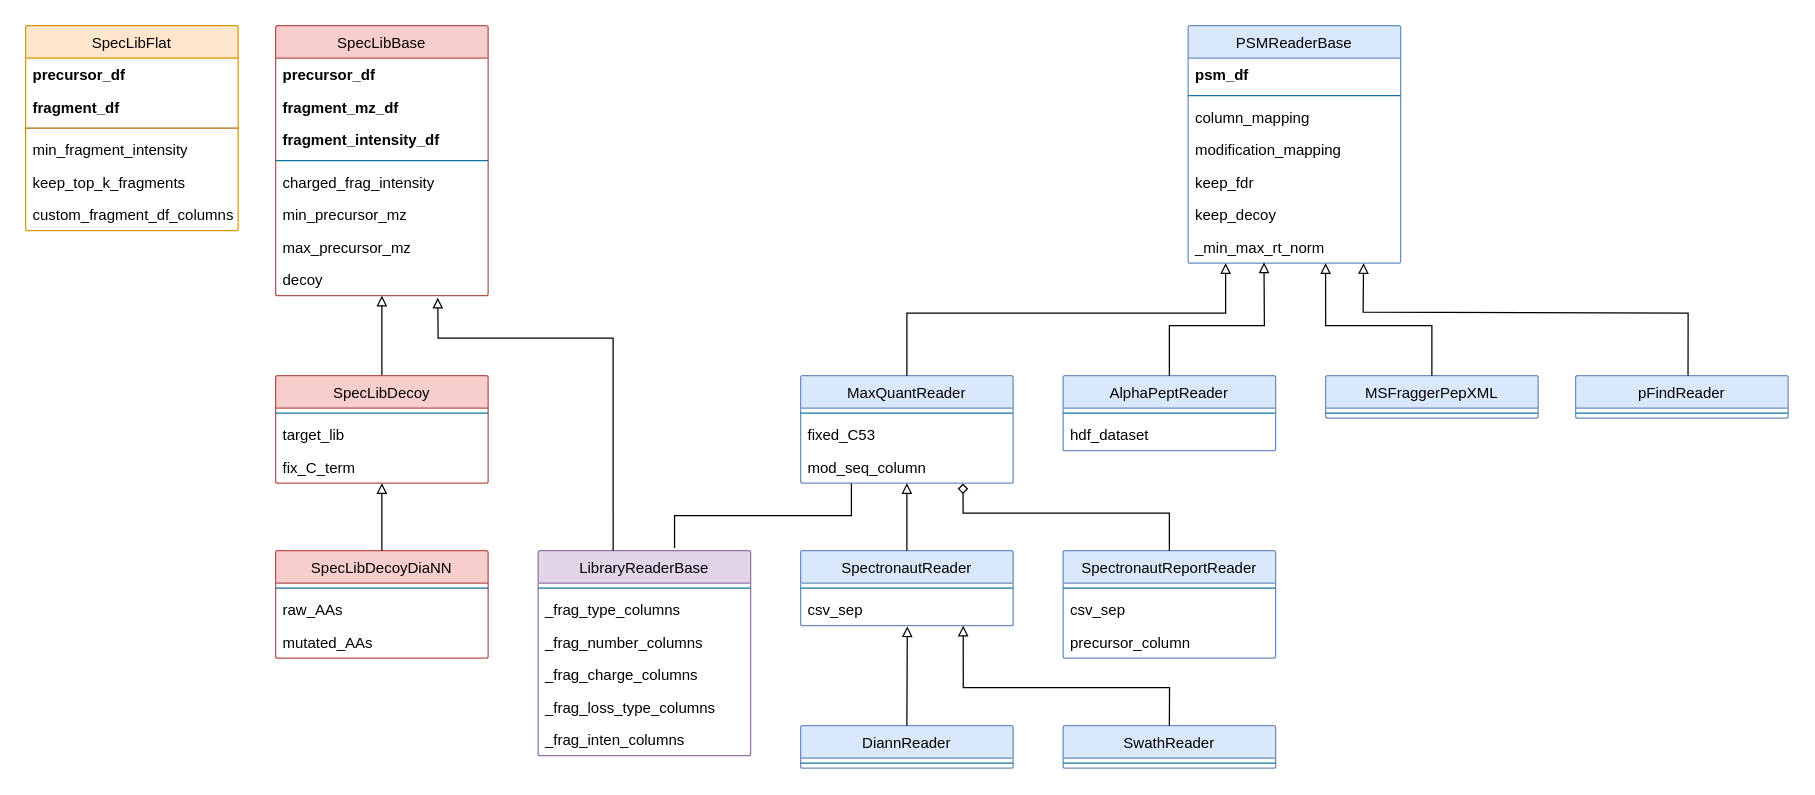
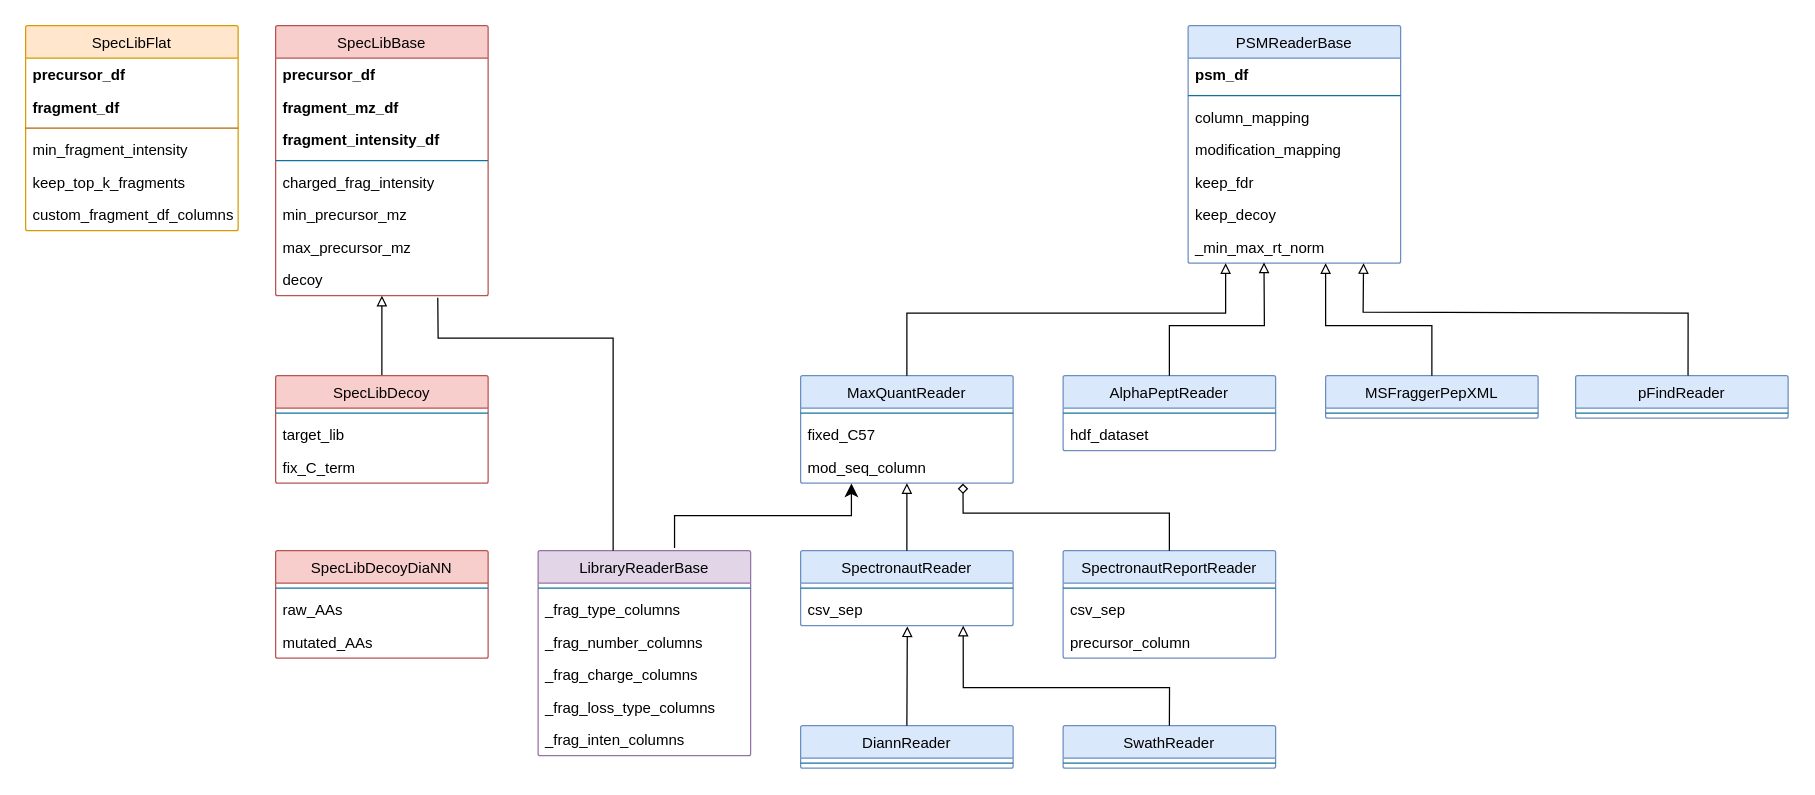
- <mxCell id="73" value="" style="endArrow=block;html=1;rounded=0;endFill=0;entryX=0.763;entryY=1.067;entryDx=0;entryDy=0;entryPerimeter=0;exitX=0.353;exitY=0;exitDx=0;exitDy=0;exitPerimeter=0;" parent="1" source="66" target="11" edge="1"><mxGeometry width="50" height="50" relative="1" as="geometry"><mxPoint x="550" y="570" as="sourcePoint" /><mxPoint x="530" y="360" as="targetPoint" /><Array as="points"><mxPoint x="490" y="270" /><mxPoint x="350" y="270" /></Array></mxGeometry></mxCell>
+ <mxCell id="73" value="" style="endArrow=none;html=1;rounded=0;endFill=0;entryX=0.763;entryY=1.067;entryDx=0;entryDy=0;entryPerimeter=0;exitX=0.353;exitY=0;exitDx=0;exitDy=0;exitPerimeter=0;" parent="1" source="66" target="11" edge="1"><mxGeometry width="50" height="50" relative="1" as="geometry"><mxPoint x="550" y="570" as="sourcePoint" /><mxPoint x="530" y="360" as="targetPoint" /><Array as="points"><mxPoint x="490" y="270" /><mxPoint x="350" y="270" /></Array></mxGeometry></mxCell>
- <mxCell id="38" value="fixed_C53" style="text;align=left;verticalAlign=top;spacingLeft=4;spacingRight=4;overflow=hidden;rotatable=0;points=[[0,0.5],[1,0.5]];portConstraint=eastwest;" parent="36" vertex="1"><mxGeometry y="34" width="170" height="26" as="geometry" /></mxCell>
+ <mxCell id="38" value="fixed_C57" style="text;align=left;verticalAlign=top;spacingLeft=4;spacingRight=4;overflow=hidden;rotatable=0;points=[[0,0.5],[1,0.5]];portConstraint=eastwest;" parent="36" vertex="1"><mxGeometry y="34" width="170" height="26" as="geometry" /></mxCell>
- <mxCell id="74" value="" style="edgeStyle=elbowEdgeStyle;elbow=vertical;endArrow=none;html=1;curved=0;rounded=0;endSize=8;startSize=8;exitX=0.642;exitY=-0.013;exitDx=0;exitDy=0;exitPerimeter=0;entryX=0.239;entryY=1.008;entryDx=0;entryDy=0;entryPerimeter=0;" edge="1" parent="1" source="66" target="39"><mxGeometry width="50" height="50" relative="1" as="geometry"><mxPoint x="540" y="560" as="sourcePoint" /><mxPoint x="710" y="460" as="targetPoint" /></mxGeometry></mxCell>
+ <mxCell id="74" value="" style="edgeStyle=elbowEdgeStyle;elbow=vertical;endArrow=classic;html=1;curved=0;rounded=0;endSize=8;startSize=8;exitX=0.642;exitY=-0.013;exitDx=0;exitDy=0;exitPerimeter=0;entryX=0.239;entryY=1.008;entryDx=0;entryDy=0;entryPerimeter=0;" edge="1" parent="1" source="66" target="39"><mxGeometry width="50" height="50" relative="1" as="geometry"><mxPoint x="540" y="560" as="sourcePoint" /><mxPoint x="710" y="460" as="targetPoint" /></mxGeometry></mxCell>
- <mxCell id="20" value="" style="endArrow=block;html=1;rounded=0;exitX=0.5;exitY=0;exitDx=0;exitDy=0;endFill=0;entryX=0.5;entryY=1;entryDx=0;entryDy=0;" parent="1" source="16" target="12" edge="1"><mxGeometry width="50" height="50" relative="1" as="geometry"><mxPoint x="530" y="330" as="sourcePoint" /><mxPoint x="310" y="410" as="targetPoint" /></mxGeometry></mxCell>
